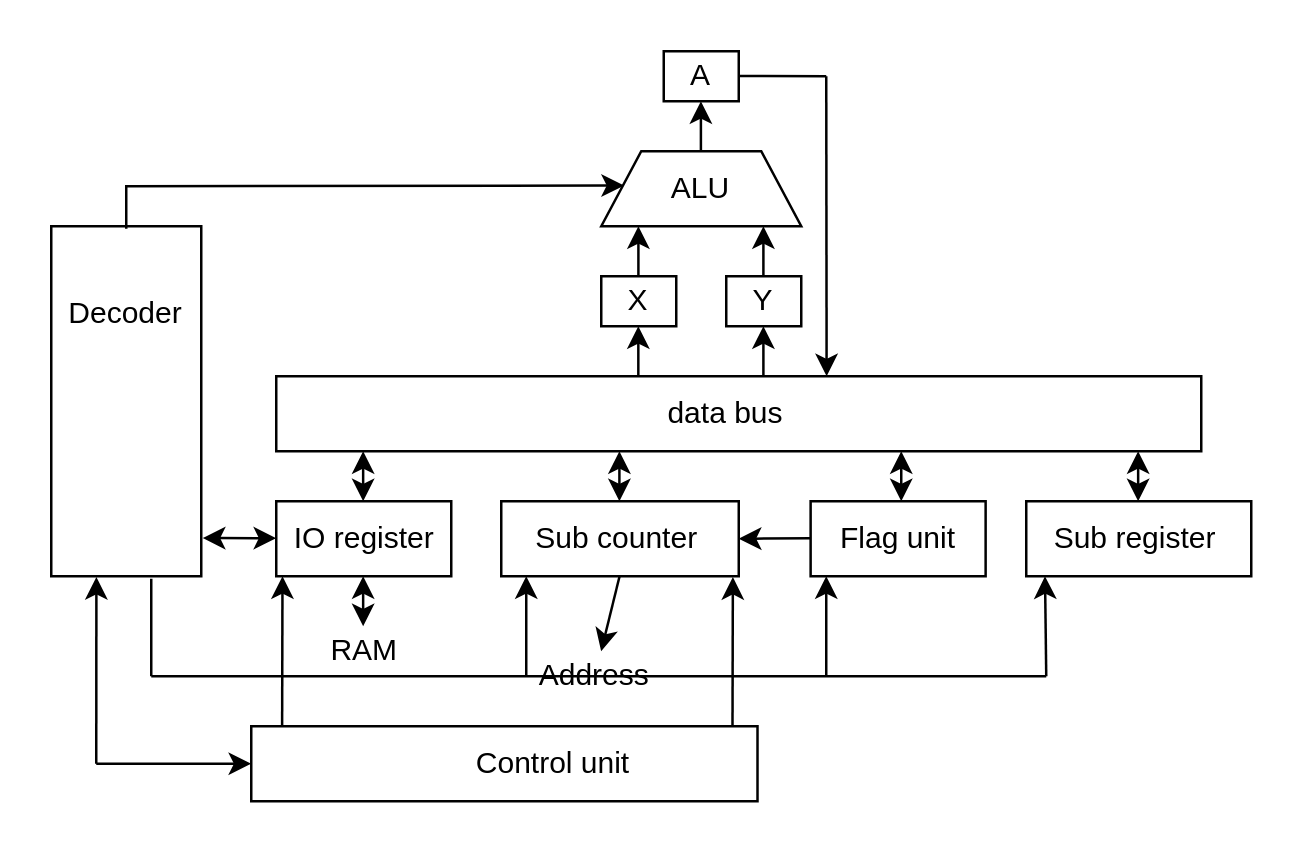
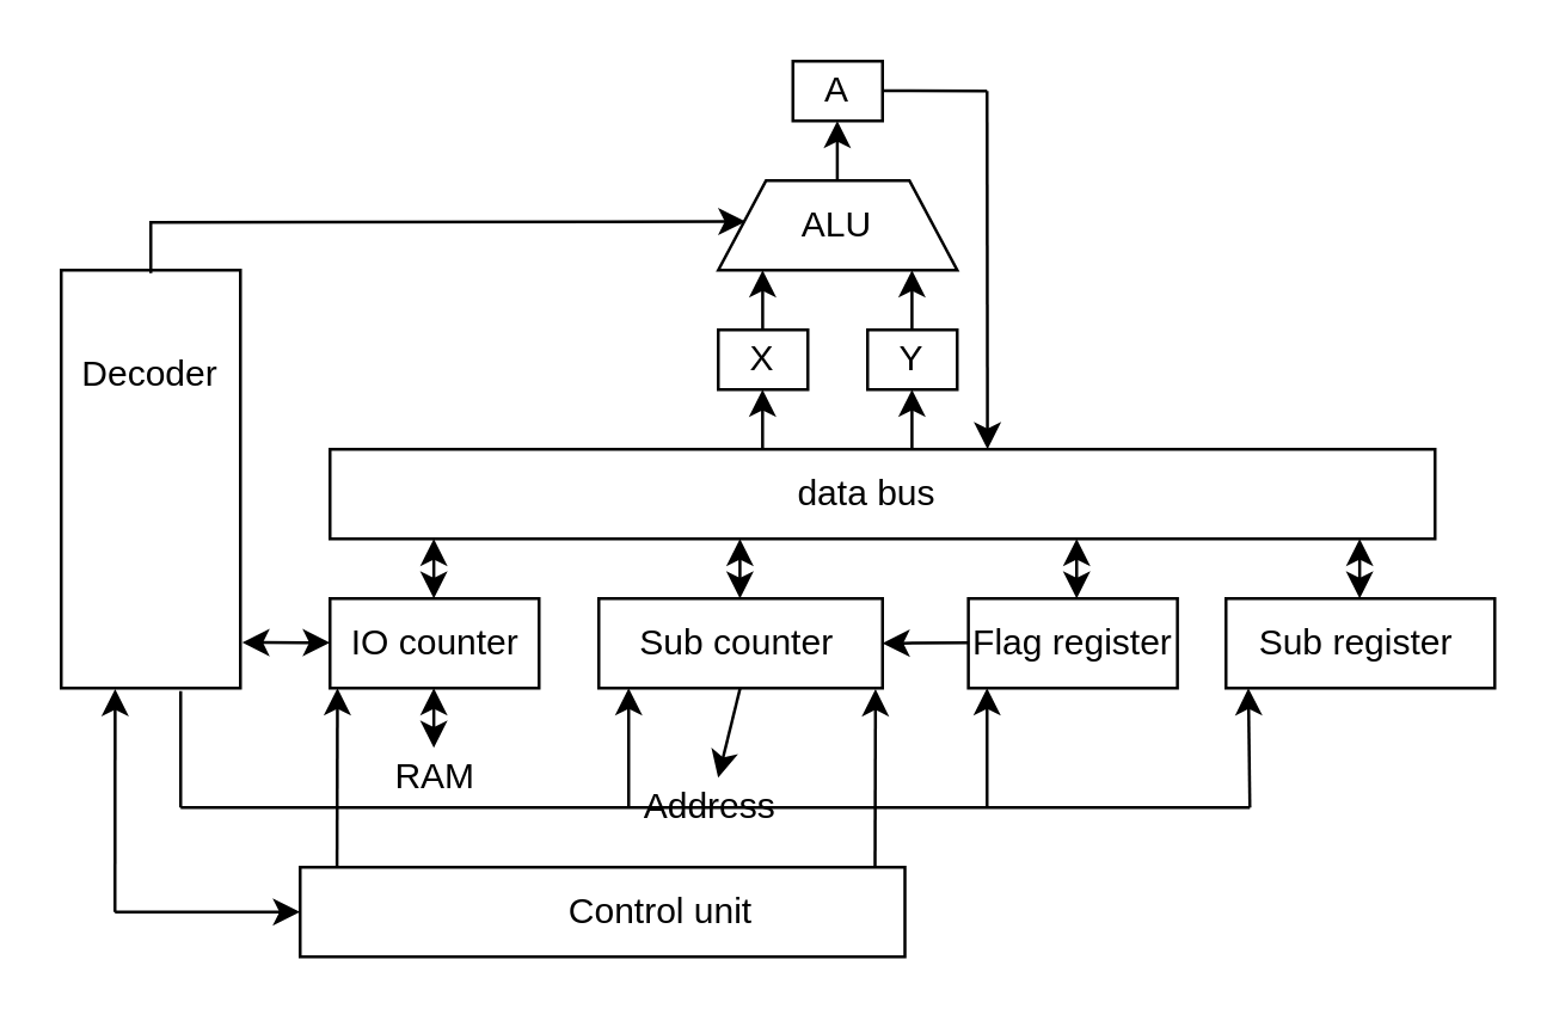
- <mxCell id="4" value="IO register" style="text;html=1;strokeColor=none;fillColor=none;align=center;verticalAlign=middle;whiteSpace=wrap;rounded=0;" parent="1" vertex="1"><mxGeometry x="112.5" y="205" width="65" height="20" as="geometry" /></mxCell>
+ <mxCell id="4" value="IO counter" style="text;html=1;strokeColor=none;fillColor=none;align=center;verticalAlign=middle;whiteSpace=wrap;rounded=0;" parent="1" vertex="1"><mxGeometry x="112.5" y="205" width="65" height="20" as="geometry" /></mxCell>
- <mxCell id="19" value="Flag unit" style="text;html=1;strokeColor=none;fillColor=none;align=center;verticalAlign=middle;whiteSpace=wrap;rounded=0;" parent="1" vertex="1"><mxGeometry x="320" y="205" width="77.5" height="20" as="geometry" /></mxCell>
+ <mxCell id="19" value="Flag register" style="text;html=1;strokeColor=none;fillColor=none;align=center;verticalAlign=middle;whiteSpace=wrap;rounded=0;" parent="1" vertex="1"><mxGeometry x="320" y="205" width="77.5" height="20" as="geometry" /></mxCell>
